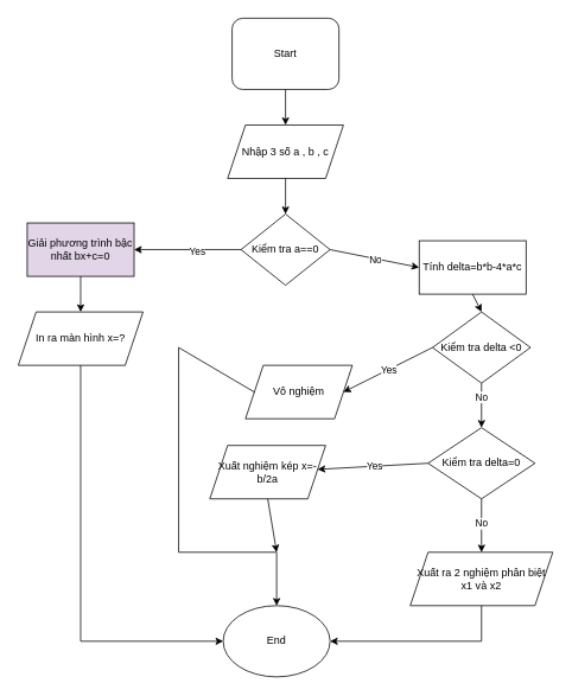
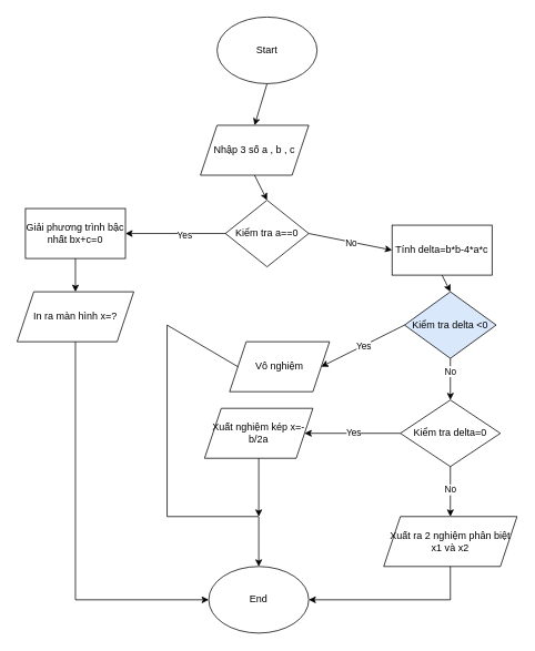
- <mxCell id="2" value="Start" style="whiteSpace=wrap;html=1;rounded=1;" vertex="1" parent="1"><mxGeometry x="260" y="20" width="120" height="80" as="geometry" /></mxCell>
+ <mxCell id="2" value="Start" style="ellipse;whiteSpace=wrap;html=1;" vertex="1" parent="1"><mxGeometry x="260" y="20" width="120" height="80" as="geometry" /></mxCell>
- <mxCell id="4" value="Nhập 3 số a , b , c" style="shape=parallelogram;perimeter=parallelogramPerimeter;whiteSpace=wrap;html=1;fixedSize=1;" vertex="1" parent="1"><mxGeometry x="255" y="140" width="130" height="60" as="geometry" /></mxCell>
+ <mxCell id="4" value="Nhập 3 số a , b , c" style="shape=parallelogram;perimeter=parallelogramPerimeter;whiteSpace=wrap;html=1;fixedSize=1;" vertex="1" parent="1"><mxGeometry x="240" y="150" width="130" height="60" as="geometry" /></mxCell>
- <mxCell id="11" value="Giải phương trình bậc nhất bx+c=0" style="rounded=0;whiteSpace=wrap;html=1;fillColor=#e1d5e7;" vertex="1" parent="1"><mxGeometry x="30" y="250" width="120" height="60" as="geometry" /></mxCell>
+ <mxCell id="11" value="Giải phương trình bậc nhất bx+c=0" style="rounded=0;whiteSpace=wrap;html=1;" vertex="1" parent="1"><mxGeometry x="30" y="250" width="120" height="60" as="geometry" /></mxCell>
- <mxCell id="15" value="Kiểm tra delta &amp;lt;0" style="rhombus;whiteSpace=wrap;html=1;" vertex="1" parent="1"><mxGeometry x="485" y="350" width="110" height="80" as="geometry" /></mxCell>
+ <mxCell id="15" value="Kiểm tra delta &amp;lt;0" style="rhombus;whiteSpace=wrap;html=1;fillColor=#dae8fc;" vertex="1" parent="1"><mxGeometry x="485" y="350" width="110" height="80" as="geometry" /></mxCell>
- <mxCell id="23" value="Xuất nghiệm kép x=-b/2a" style="shape=parallelogram;perimeter=parallelogramPerimeter;whiteSpace=wrap;html=1;fixedSize=1;" vertex="1" parent="1"><mxGeometry x="235" y="500" width="130" height="60" as="geometry" /></mxCell>
+ <mxCell id="23" value="Xuất nghiệm kép x=-b/2a" style="shape=parallelogram;perimeter=parallelogramPerimeter;whiteSpace=wrap;html=1;fixedSize=1;" vertex="1" parent="1"><mxGeometry x="245" y="490" width="130" height="60" as="geometry" /></mxCell>
